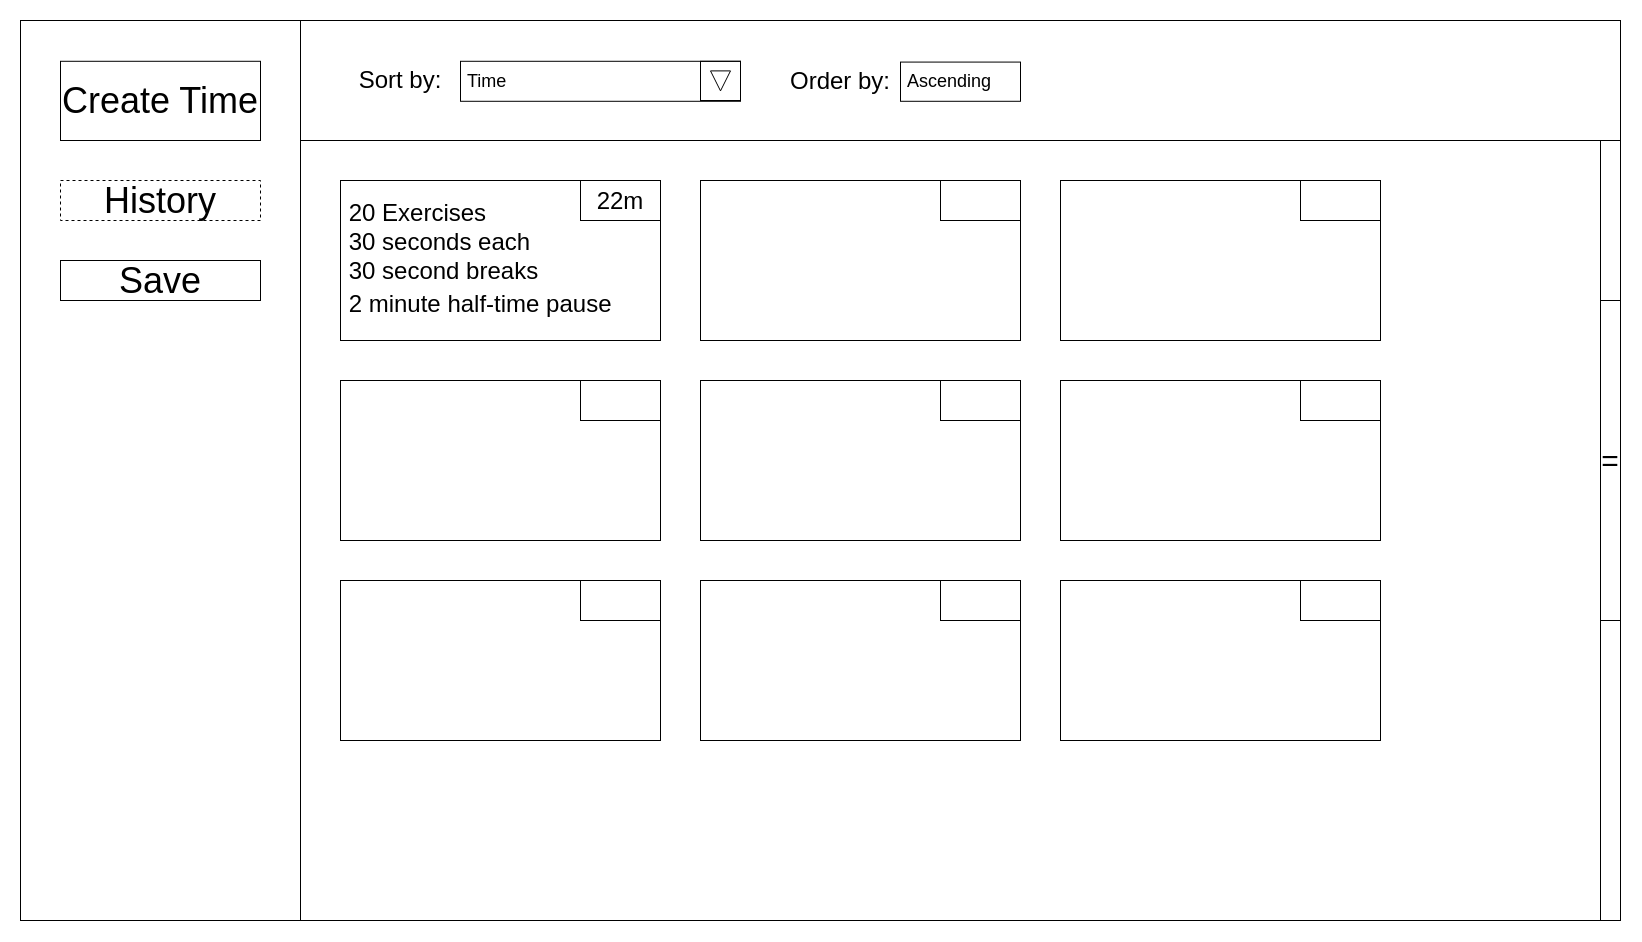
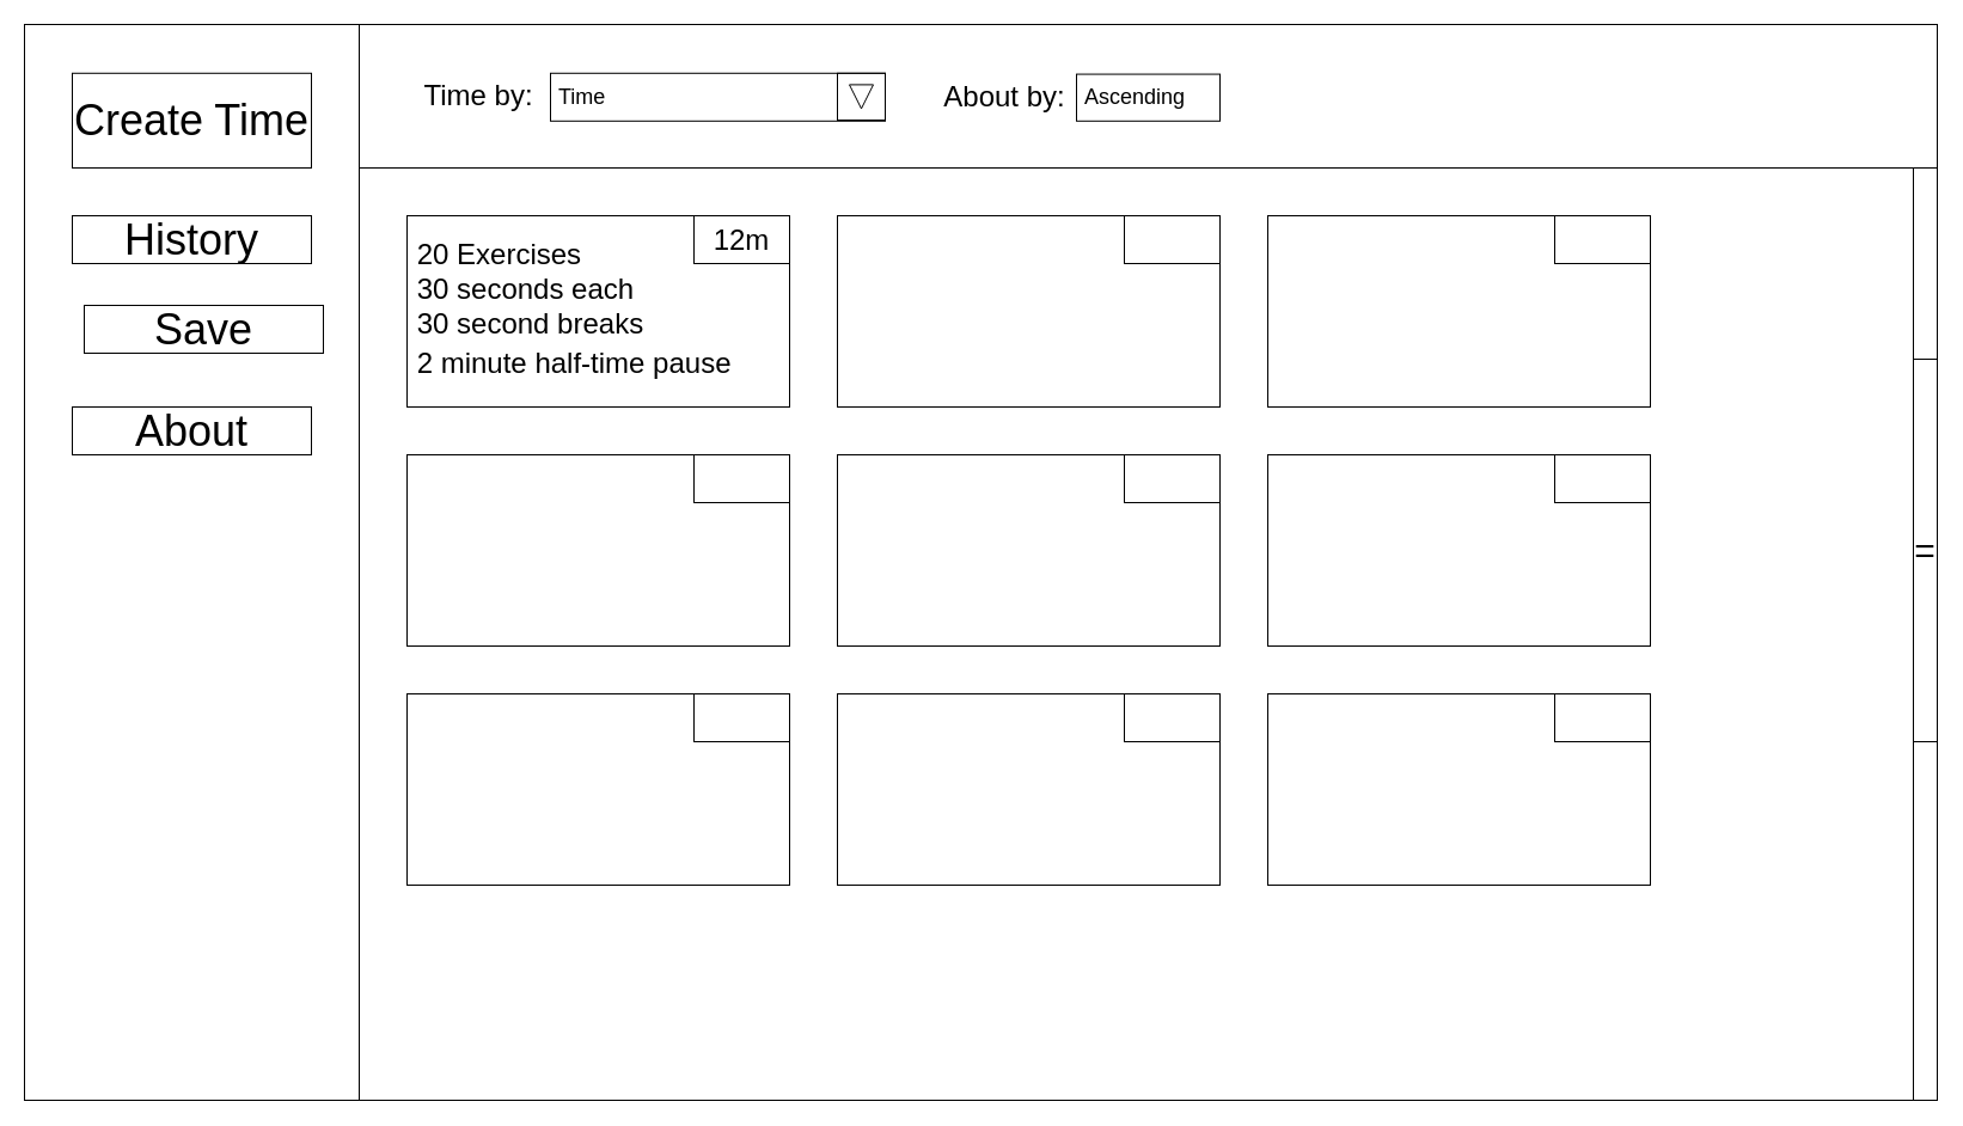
- <mxCell id="36" value="&lt;font style=&quot;font-size: 24px&quot;&gt;Sort by:&lt;/font&gt;" style="text;html=1;strokeColor=none;fillColor=none;align=center;verticalAlign=middle;whiteSpace=wrap;rounded=0;" parent="1" vertex="1"><mxGeometry x="340" y="60.79" width="120" height="39.21" as="geometry" /></mxCell>
+ <mxCell id="36" value="&lt;font style=&quot;font-size: 24px&quot;&gt;Time by:&lt;/font&gt;" style="text;html=1;strokeColor=none;fillColor=none;align=center;verticalAlign=middle;whiteSpace=wrap;rounded=0;" parent="1" vertex="1"><mxGeometry x="340" y="60.79" width="120" height="39.21" as="geometry" /></mxCell>
- <mxCell id="41" value="&lt;font style=&quot;font-size: 24px&quot;&gt;Order by:&lt;/font&gt;" style="text;html=1;strokeColor=none;fillColor=none;align=center;verticalAlign=middle;whiteSpace=wrap;rounded=0;" parent="1" vertex="1"><mxGeometry x="780" y="61.58" width="120" height="38.42" as="geometry" /></mxCell>
+ <mxCell id="41" value="&lt;font style=&quot;font-size: 24px&quot;&gt;About by:&lt;/font&gt;" style="text;html=1;strokeColor=none;fillColor=none;align=center;verticalAlign=middle;whiteSpace=wrap;rounded=0;" parent="1" vertex="1"><mxGeometry x="780" y="61.58" width="120" height="38.42" as="geometry" /></mxCell>
- <mxCell id="5" value="&lt;font style=&quot;font-size: 36px&quot;&gt;History&lt;/font&gt;" style="rounded=0;whiteSpace=wrap;html=1;fillColor=none;dashed=1;" parent="1" vertex="1"><mxGeometry x="60" y="180" width="200" height="40" as="geometry" /></mxCell>
+ <mxCell id="5" value="&lt;font style=&quot;font-size: 36px&quot;&gt;History&lt;/font&gt;" style="rounded=0;whiteSpace=wrap;html=1;fillColor=none;" parent="1" vertex="1"><mxGeometry x="60" y="180" width="200" height="40" as="geometry" /></mxCell>
- <mxCell id="10" value="&lt;font style=&quot;line-height: 100% ; font-size: 24px&quot;&gt;22m&lt;/font&gt;" style="rounded=0;whiteSpace=wrap;html=1;fillColor=none;" parent="1" vertex="1"><mxGeometry x="580" y="180" width="80" height="40" as="geometry" /></mxCell>
+ <mxCell id="10" value="&lt;font style=&quot;line-height: 100% ; font-size: 24px&quot;&gt;12m&lt;/font&gt;" style="rounded=0;whiteSpace=wrap;html=1;fillColor=none;" parent="1" vertex="1"><mxGeometry x="580" y="180" width="80" height="40" as="geometry" /></mxCell>
- <mxCell id="43" value="&lt;font style=&quot;font-size: 36px&quot;&gt;Save&lt;/font&gt;" style="rounded=0;whiteSpace=wrap;html=1;fillColor=none;" parent="1" vertex="1"><mxGeometry x="60" y="260" width="200" height="40" as="geometry" /></mxCell>
+ <mxCell id="43" value="&lt;font style=&quot;font-size: 36px&quot;&gt;Save&lt;/font&gt;" style="rounded=0;whiteSpace=wrap;html=1;fillColor=none;" parent="1" vertex="1"><mxGeometry x="70" y="255" width="200" height="40" as="geometry" /></mxCell>
+ <mxCell id="42" value="&lt;font style=&quot;font-size: 36px&quot;&gt;About&lt;/font&gt;" style="rounded=0;whiteSpace=wrap;html=1;fillColor=none;" parent="1" vertex="1"><mxGeometry x="60" y="340" width="200" height="40" as="geometry" /></mxCell>
